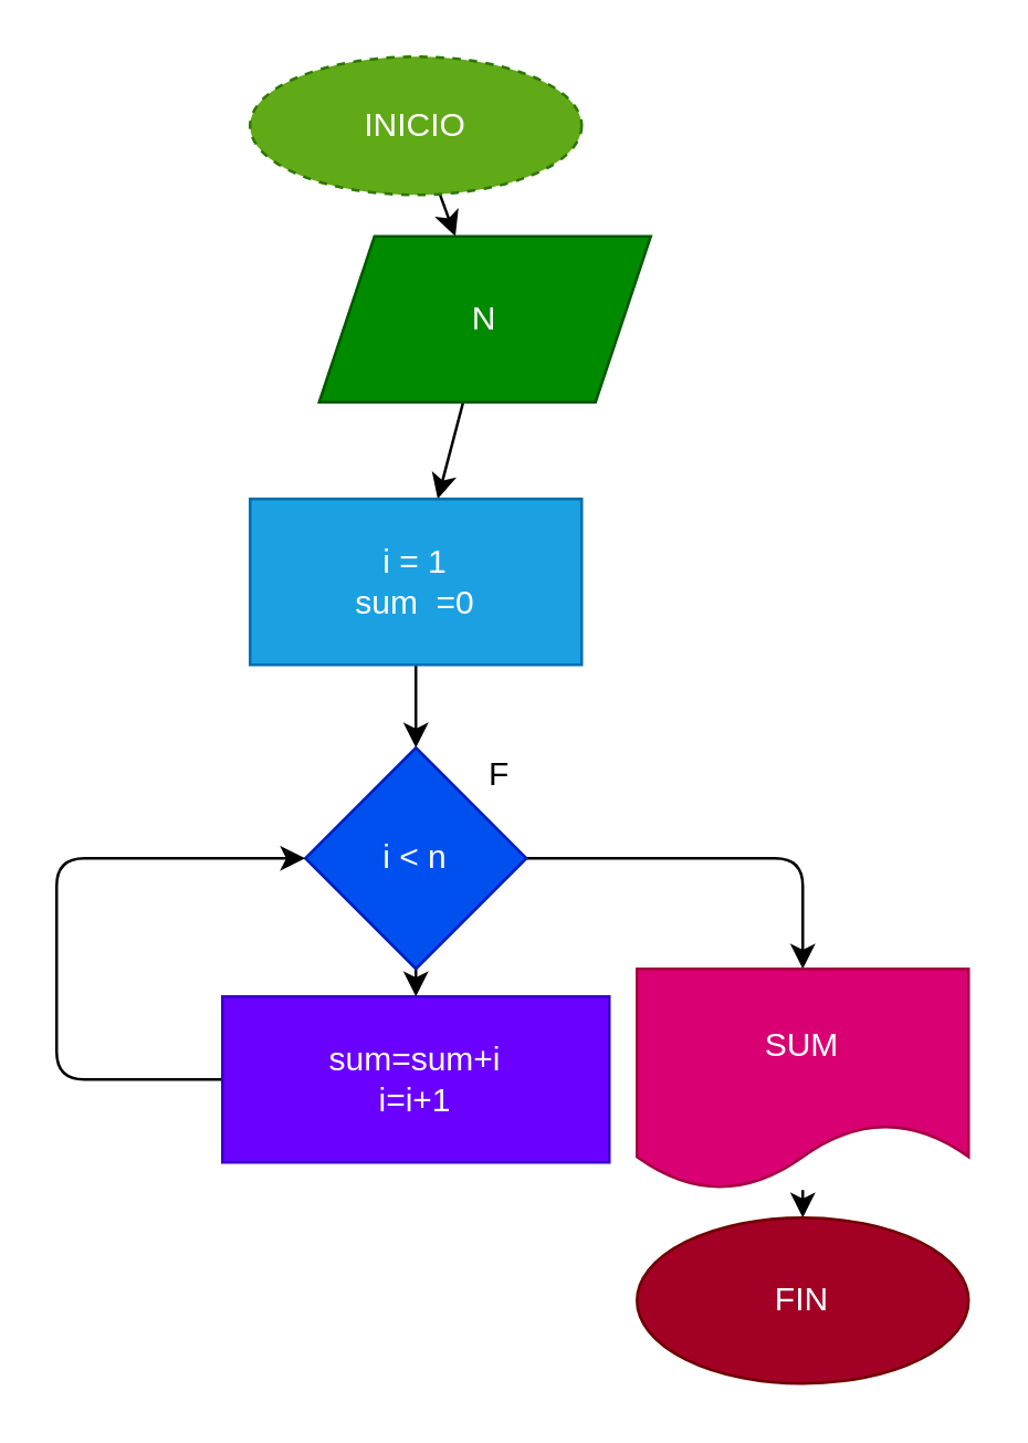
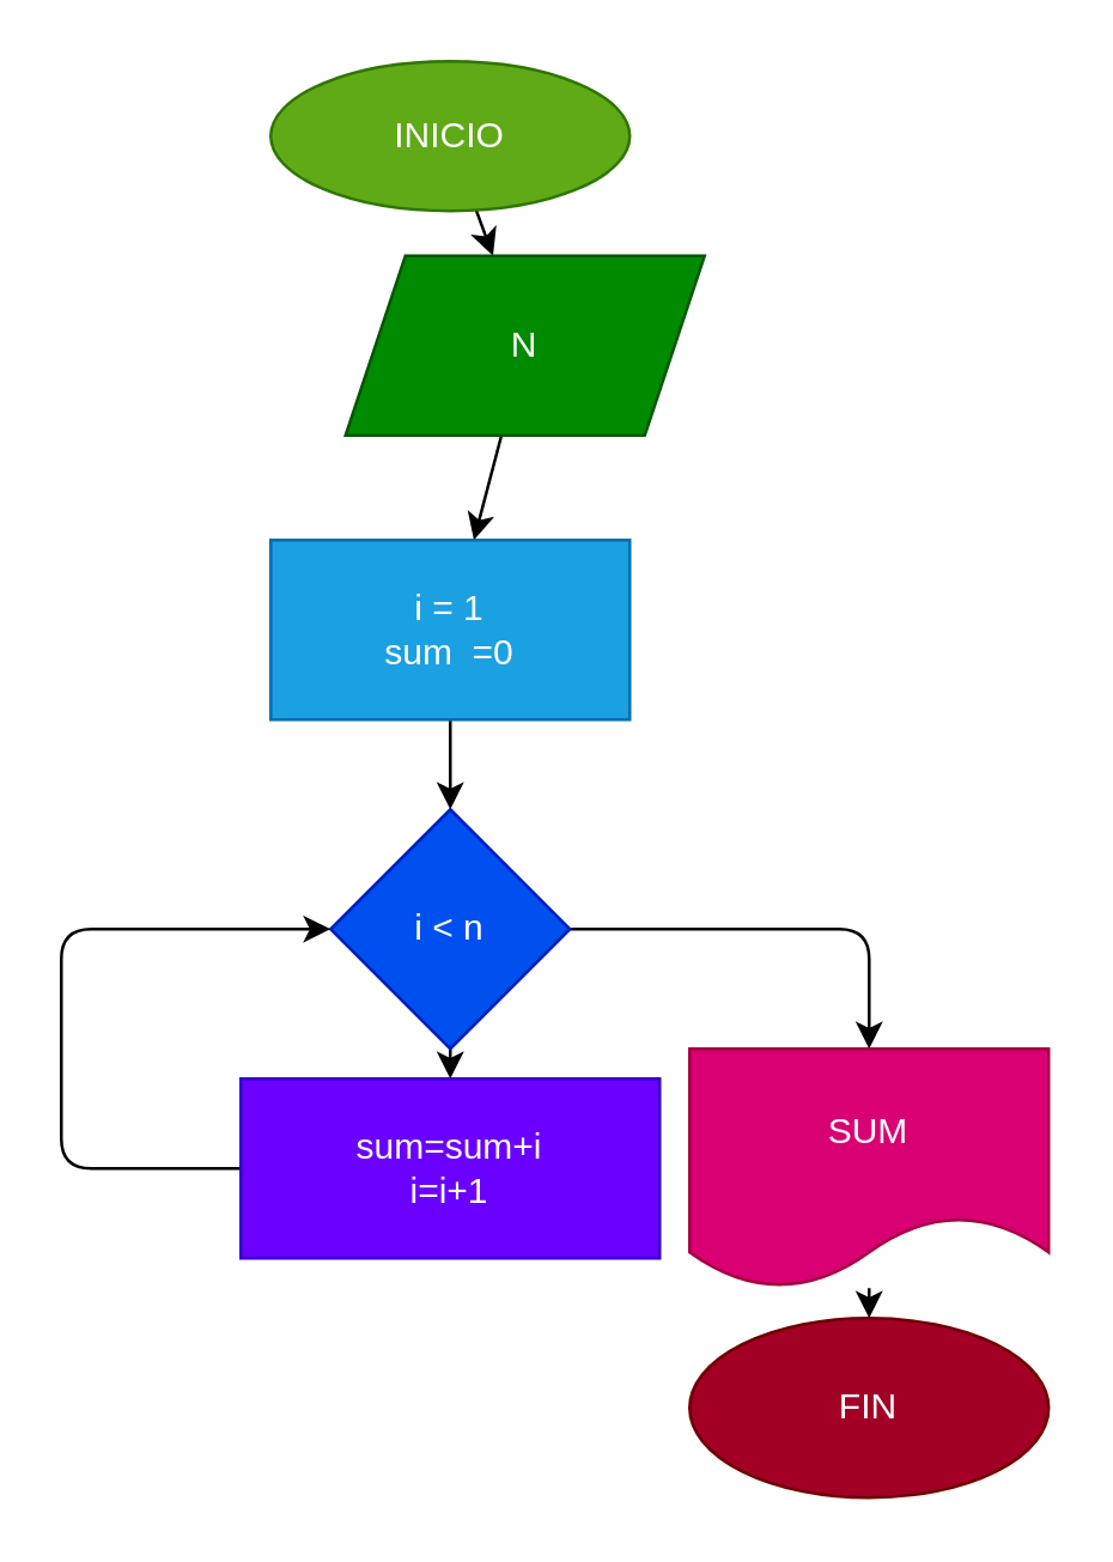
- <mxCell id="3" value="INICIO" style="ellipse;whiteSpace=wrap;html=1;fillColor=#60a917;fontColor=#ffffff;strokeColor=#2D7600;dashed=1;" vertex="1" parent="1"><mxGeometry x="90" y="20" width="120" height="50" as="geometry" /></mxCell>
+ <mxCell id="3" value="INICIO" style="ellipse;whiteSpace=wrap;html=1;fillColor=#60a917;fontColor=#ffffff;strokeColor=#2D7600;" vertex="1" parent="1"><mxGeometry x="90" y="20" width="120" height="50" as="geometry" /></mxCell>
- <mxCell id="12" value="F" style="text;html=1;align=center;verticalAlign=middle;resizable=0;points=[];autosize=1;strokeColor=none;fillColor=none;" vertex="1" parent="1"><mxGeometry x="170" y="270" width="20" height="20" as="geometry" /></mxCell>
